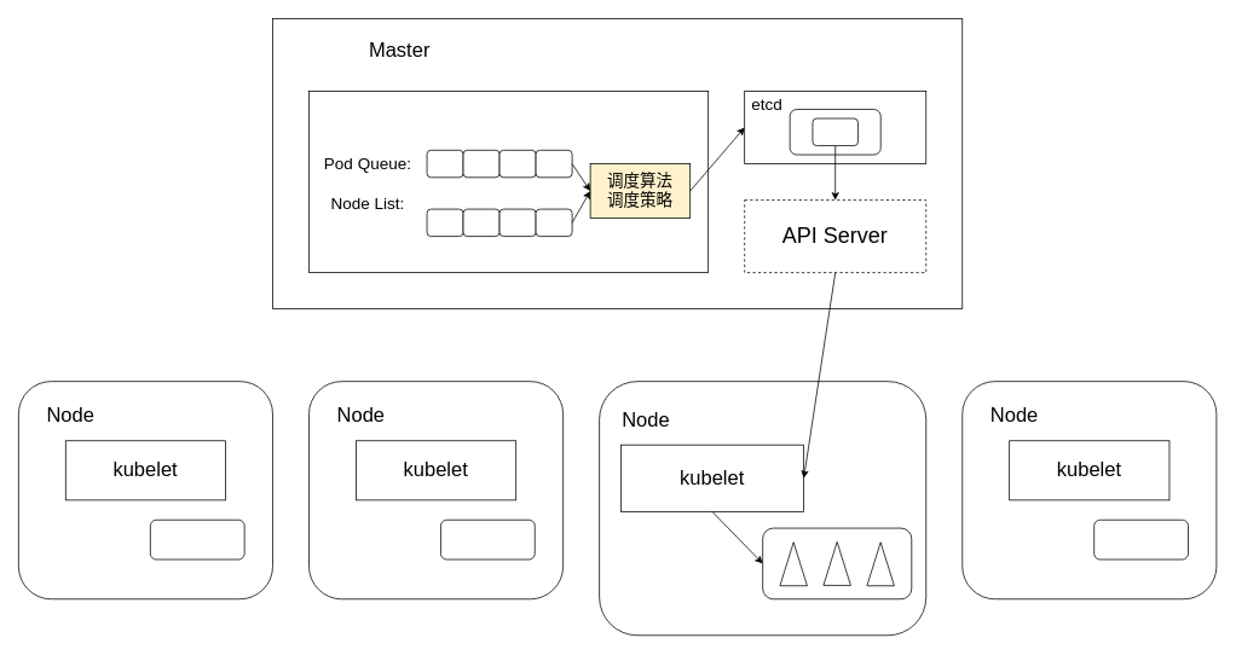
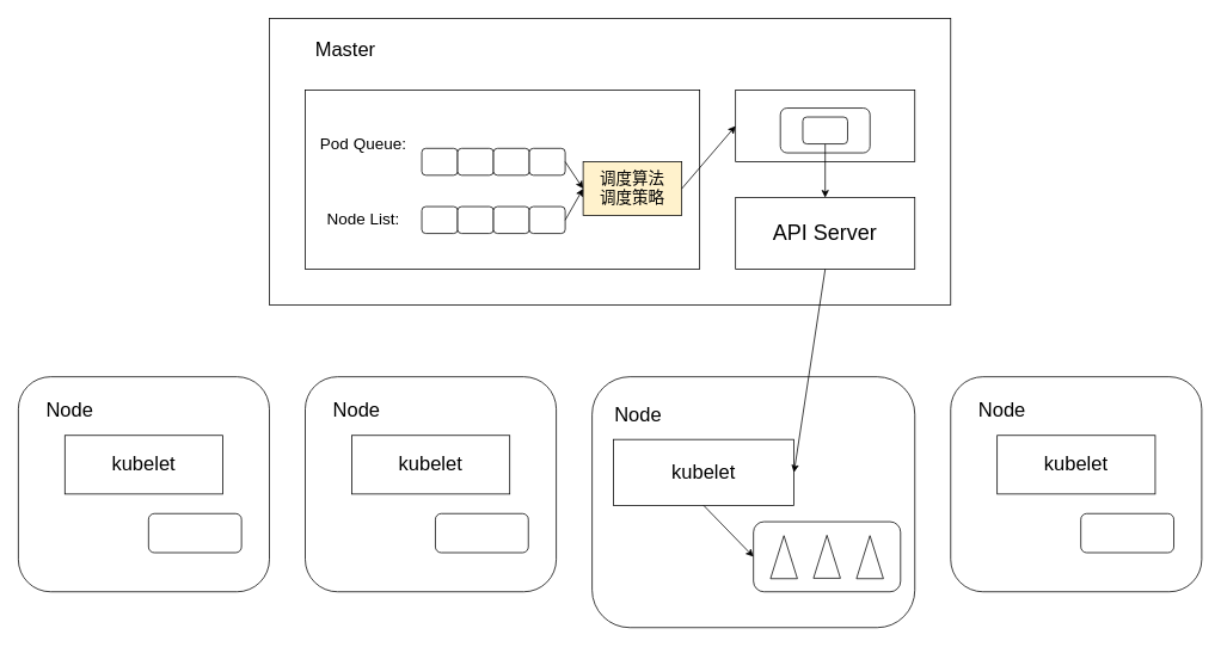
- <mxCell id="8" value="&lt;font style=&quot;font-size: 22px;&quot;&gt;Master&lt;/font&gt;" style="text;html=1;strokeColor=none;fillColor=none;align=center;verticalAlign=middle;whiteSpace=wrap;rounded=0;" vertex="1" parent="3"><mxGeometry x="95" y="20" width="90" height="30" as="geometry" /></mxCell>
+ <mxCell id="8" value="&lt;font style=&quot;font-size: 22px;&quot;&gt;Master&lt;/font&gt;" style="text;html=1;strokeColor=none;fillColor=none;align=center;verticalAlign=middle;whiteSpace=wrap;rounded=0;" vertex="1" parent="3"><mxGeometry x="40" y="20" width="90" height="30" as="geometry" /></mxCell>
- <mxCell id="23" value="&lt;font style=&quot;font-size: 18px;&quot;&gt;etcd&lt;/font&gt;" style="text;html=1;strokeColor=none;fillColor=none;align=center;verticalAlign=middle;whiteSpace=wrap;rounded=0;" vertex="1" parent="3"><mxGeometry x="520" y="80" width="50" height="30" as="geometry" /></mxCell>
- <mxCell id="9" value="&lt;font style=&quot;font-size: 18px;&quot;&gt;Pod Queue:&lt;/font&gt;" style="text;html=1;strokeColor=none;fillColor=none;align=center;verticalAlign=middle;whiteSpace=wrap;rounded=0;" vertex="1" parent="3"><mxGeometry x="50" y="145" width="110" height="30" as="geometry" /></mxCell>
+ <mxCell id="9" value="&lt;font style=&quot;font-size: 18px;&quot;&gt;Pod Queue:&lt;/font&gt;" style="text;html=1;strokeColor=none;fillColor=none;align=center;verticalAlign=middle;whiteSpace=wrap;rounded=0;" vertex="1" parent="3"><mxGeometry x="50" y="125" width="110" height="30" as="geometry" /></mxCell>
- <mxCell id="10" value="&lt;font style=&quot;font-size: 18px;&quot;&gt;Node List:&lt;/font&gt;" style="text;html=1;strokeColor=none;fillColor=none;align=center;verticalAlign=middle;whiteSpace=wrap;rounded=0;" vertex="1" parent="3"><mxGeometry x="50" y="190" width="110" height="30" as="geometry" /></mxCell>
+ <mxCell id="10" value="&lt;font style=&quot;font-size: 18px;&quot;&gt;Node List:&lt;/font&gt;" style="text;html=1;strokeColor=none;fillColor=none;align=center;verticalAlign=middle;whiteSpace=wrap;rounded=0;" vertex="1" parent="3"><mxGeometry x="50" y="210" width="110" height="30" as="geometry" /></mxCell>
- <mxCell id="7" value="&lt;font style=&quot;font-size: 24px;&quot;&gt;API Server&lt;/font&gt;" style="rounded=0;whiteSpace=wrap;html=1;dashed=1;" vertex="1" parent="3"><mxGeometry x="520" y="200" width="200" height="80" as="geometry" /></mxCell>
+ <mxCell id="7" value="&lt;font style=&quot;font-size: 24px;&quot;&gt;API Server&lt;/font&gt;" style="rounded=0;whiteSpace=wrap;html=1;" vertex="1" parent="3"><mxGeometry x="520" y="200" width="200" height="80" as="geometry" /></mxCell>
